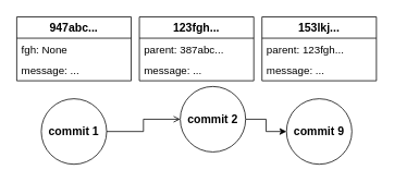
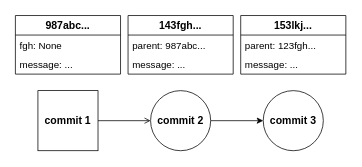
- <mxCell id="7" value="947abc..." style="swimlane;fontStyle=1;childLayout=stackLayout;horizontal=1;startSize=26;horizontalStack=0;resizeParent=1;resizeParentMax=0;resizeLast=0;collapsible=1;marginBottom=0;fontSize=14;" vertex="1" parent="1"><mxGeometry x="20" y="20" width="140" height="78" as="geometry"><mxRectangle x="194" y="210" width="80" height="26" as="alternateBounds" /></mxGeometry></mxCell>
+ <mxCell id="7" value="987abc..." style="swimlane;fontStyle=1;childLayout=stackLayout;horizontal=1;startSize=26;horizontalStack=0;resizeParent=1;resizeParentMax=0;resizeLast=0;collapsible=1;marginBottom=0;fontSize=14;" vertex="1" parent="1"><mxGeometry x="20" y="20" width="140" height="78" as="geometry"><mxRectangle x="194" y="210" width="80" height="26" as="alternateBounds" /></mxGeometry></mxCell>
- <mxCell id="10" value="123fgh..." style="swimlane;fontStyle=1;childLayout=stackLayout;horizontal=1;startSize=26;horizontalStack=0;resizeParent=1;resizeParentMax=0;resizeLast=0;collapsible=1;marginBottom=0;fontSize=14;" vertex="1" parent="1"><mxGeometry x="170" y="20" width="140" height="78" as="geometry" /></mxCell>
+ <mxCell id="10" value="143fgh..." style="swimlane;fontStyle=1;childLayout=stackLayout;horizontal=1;startSize=26;horizontalStack=0;resizeParent=1;resizeParentMax=0;resizeLast=0;collapsible=1;marginBottom=0;fontSize=14;" vertex="1" parent="1"><mxGeometry x="170" y="20" width="140" height="78" as="geometry" /></mxCell>
- <mxCell id="11" value="parent: 387abc..." style="text;strokeColor=none;fillColor=none;align=left;verticalAlign=top;spacingLeft=4;spacingRight=4;overflow=hidden;rotatable=0;points=[[0,0.5],[1,0.5]];portConstraint=eastwest;fontSize=13;" vertex="1" parent="10"><mxGeometry y="26" width="140" height="26" as="geometry" /></mxCell>
+ <mxCell id="11" value="parent: 987abc..." style="text;strokeColor=none;fillColor=none;align=left;verticalAlign=top;spacingLeft=4;spacingRight=4;overflow=hidden;rotatable=0;points=[[0,0.5],[1,0.5]];portConstraint=eastwest;fontSize=13;" vertex="1" parent="10"><mxGeometry y="26" width="140" height="26" as="geometry" /></mxCell>
- <mxCell id="5" value="commit 2" style="ellipse;whiteSpace=wrap;html=1;aspect=fixed;fontStyle=1;fontSize=14;" vertex="1" parent="1"><mxGeometry x="220" y="105" width="80" height="80" as="geometry" /></mxCell>
+ <mxCell id="5" value="commit 2" style="ellipse;whiteSpace=wrap;html=1;aspect=fixed;fontStyle=1;fontSize=14;" vertex="1" parent="1"><mxGeometry x="200" y="120" width="80" height="80" as="geometry" /></mxCell>
- <mxCell id="3" value="commit 1" style="ellipse;whiteSpace=wrap;html=1;aspect=fixed;fontStyle=1;fontSize=14;" vertex="1" parent="1"><mxGeometry x="50" y="120" width="80" height="80" as="geometry" /></mxCell>
+ <mxCell id="3" value="commit 1" style="whiteSpace=wrap;html=1;aspect=fixed;fontStyle=1;fontSize=14;rounded=0;" vertex="1" parent="1"><mxGeometry x="50" y="120" width="80" height="80" as="geometry" /></mxCell>
- <mxCell id="6" value="commit 9" style="ellipse;whiteSpace=wrap;html=1;aspect=fixed;fontStyle=1;fontSize=14;" vertex="1" parent="1"><mxGeometry x="350" y="120" width="80" height="80" as="geometry" /></mxCell>
+ <mxCell id="6" value="commit 3" style="ellipse;whiteSpace=wrap;html=1;aspect=fixed;fontStyle=1;fontSize=14;" vertex="1" parent="1"><mxGeometry x="350" y="120" width="80" height="80" as="geometry" /></mxCell>
